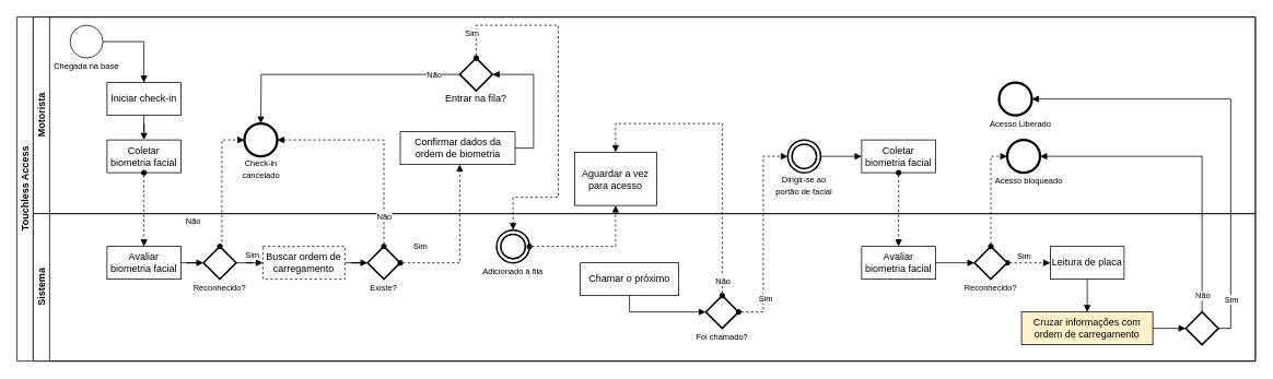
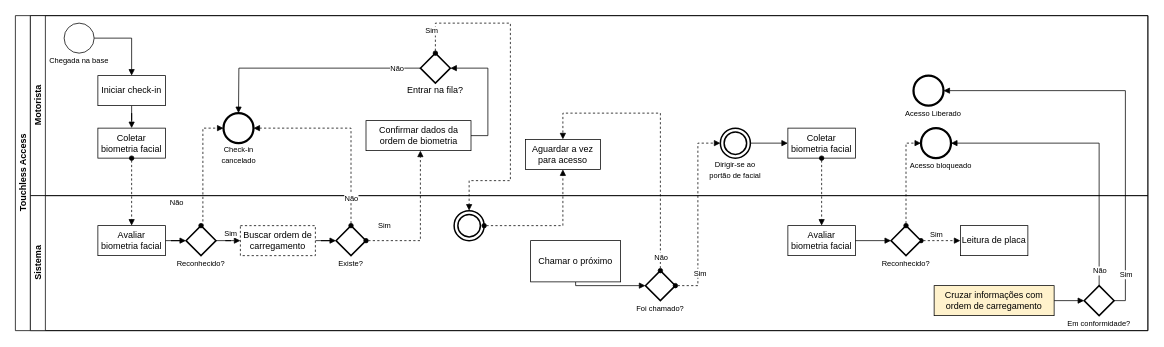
- <mxCell id="13" value="Aguardar a vez para acesso" style="rounded=0;whiteSpace=wrap;html=1;fontFamily=Helvetica;fontSize=12;fontColor=#000000;align=center;" vertex="1" parent="3"><mxGeometry x="660" y="165" width="100" height="65" as="geometry" /></mxCell>
+ <mxCell id="13" value="Aguardar a vez para acesso" style="rounded=0;whiteSpace=wrap;html=1;fontFamily=Helvetica;fontSize=12;fontColor=#000000;align=center;" vertex="1" parent="3"><mxGeometry x="660" y="165" width="100" height="40" as="geometry" /></mxCell>
- <mxCell id="38" value="&lt;span style=&quot;font-size: 10px;&quot;&gt;Adicionado à fila&lt;/span&gt;" style="text;html=1;strokeColor=none;fillColor=none;align=center;verticalAlign=middle;whiteSpace=wrap;rounded=0;" vertex="1" parent="37"><mxGeometry y="40" width="90" height="20" as="geometry" /></mxCell>
- <mxCell id="47" value="Chamar o próximo" style="rounded=0;whiteSpace=wrap;html=1;fontFamily=Helvetica;fontSize=12;fontColor=#000000;align=center;" vertex="1" parent="31"><mxGeometry x="667" y="60" width="120" height="40" as="geometry" /></mxCell>
+ <mxCell id="47" value="Chamar o próximo" style="rounded=0;whiteSpace=wrap;html=1;fontFamily=Helvetica;fontSize=12;fontColor=#000000;align=center;" vertex="1" parent="31"><mxGeometry x="667" y="60" width="120" height="55" as="geometry" /></mxCell>
- <mxCell id="50" style="edgeStyle=orthogonalEdgeStyle;rounded=0;orthogonalLoop=1;jettySize=auto;html=1;fontSize=10;startArrow=none;startFill=0;endArrow=block;endFill=1;" edge="1" parent="31" source="51" target="55"><mxGeometry relative="1" as="geometry" /></mxCell>
+ <mxCell id="58" value="&lt;span style=&quot;font-size: 10px;&quot;&gt;Em conformidade?&lt;/span&gt;" style="text;html=1;strokeColor=none;fillColor=none;align=center;verticalAlign=middle;whiteSpace=wrap;rounded=0;" vertex="1" parent="56"><mxGeometry y="40" width="90" height="20" as="geometry" /></mxCell>
